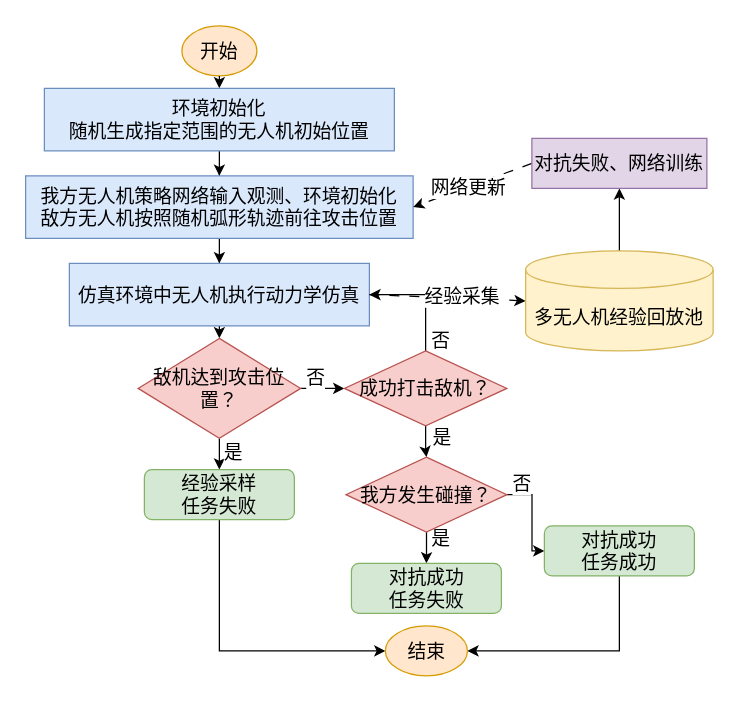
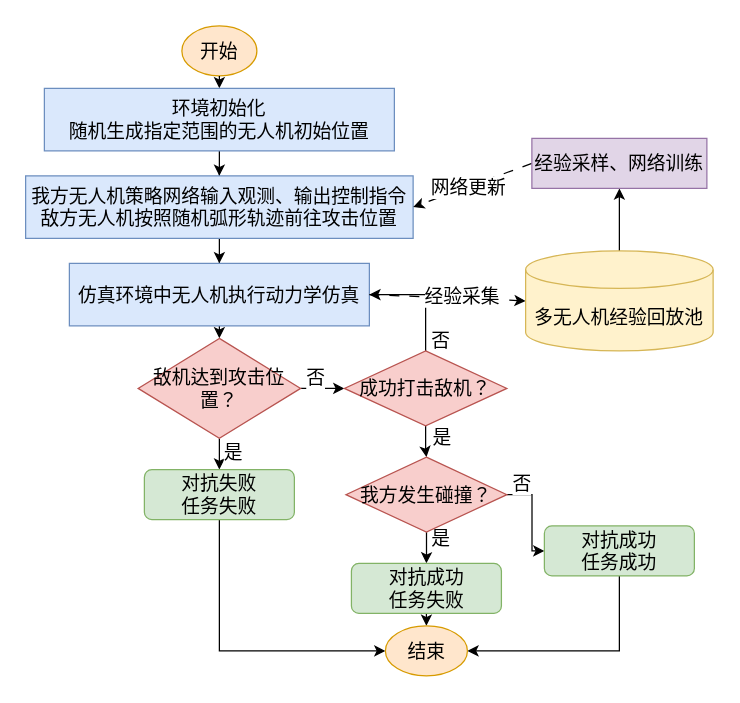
- <mxCell id="38" value="对抗失败、网络训练" style="whiteSpace=wrap;html=1;fillColor=#e1d5e7;strokeColor=#9673a6;fontSize=15;" vertex="1" parent="1"><mxGeometry x="425" y="110" width="140" height="40" as="geometry" /></mxCell>
+ <mxCell id="38" value="经验采样、网络训练" style="whiteSpace=wrap;html=1;fillColor=#e1d5e7;strokeColor=#9673a6;fontSize=15;" vertex="1" parent="1"><mxGeometry x="425" y="110" width="140" height="40" as="geometry" /></mxCell>
- <mxCell id="7" value="我方无人机策略网络输入观测、环境初始化&lt;div style=&quot;font-size: 15px;&quot;&gt;&lt;/div&gt;&lt;div style=&quot;font-size: 15px;&quot;&gt;敌方无人机按照随机弧形轨迹前往攻击位置&lt;/div&gt;" style="rounded=0;whiteSpace=wrap;html=1;fillColor=#dae8fc;strokeColor=#6c8ebf;fontSize=15;" parent="1" vertex="1"><mxGeometry x="20" y="140" width="310" height="50" as="geometry" /></mxCell>
+ <mxCell id="7" value="我方无人机策略网络输入观测、输出控制指令&lt;div style=&quot;font-size: 15px;&quot;&gt;&lt;/div&gt;&lt;div style=&quot;font-size: 15px;&quot;&gt;敌方无人机按照随机弧形轨迹前往攻击位置&lt;/div&gt;" style="rounded=0;whiteSpace=wrap;html=1;fillColor=#dae8fc;strokeColor=#6c8ebf;fontSize=15;" parent="1" vertex="1"><mxGeometry x="20" y="140" width="310" height="50" as="geometry" /></mxCell>
- <mxCell id="26" value="经验采样&lt;div&gt;任务失败&lt;/div&gt;" style="rounded=1;whiteSpace=wrap;html=1;fillColor=#d5e8d4;strokeColor=#82b366;fontSize=15;" parent="1" vertex="1"><mxGeometry x="115" y="375" width="120" height="40" as="geometry" /></mxCell>
+ <mxCell id="26" value="对抗失败&lt;div&gt;任务失败&lt;/div&gt;" style="rounded=1;whiteSpace=wrap;html=1;fillColor=#d5e8d4;strokeColor=#82b366;fontSize=15;" parent="1" vertex="1"><mxGeometry x="115" y="375" width="120" height="40" as="geometry" /></mxCell>
+ <mxCell id="27" style="edgeStyle=orthogonalEdgeStyle;rounded=0;orthogonalLoop=1;jettySize=auto;html=1;exitX=0.5;exitY=1;exitDx=0;exitDy=0;entryX=0.5;entryY=0;entryDx=0;entryDy=0;fontSize=15;" parent="1" source="28" target="31" edge="1"><mxGeometry relative="1" as="geometry" /></mxCell>
